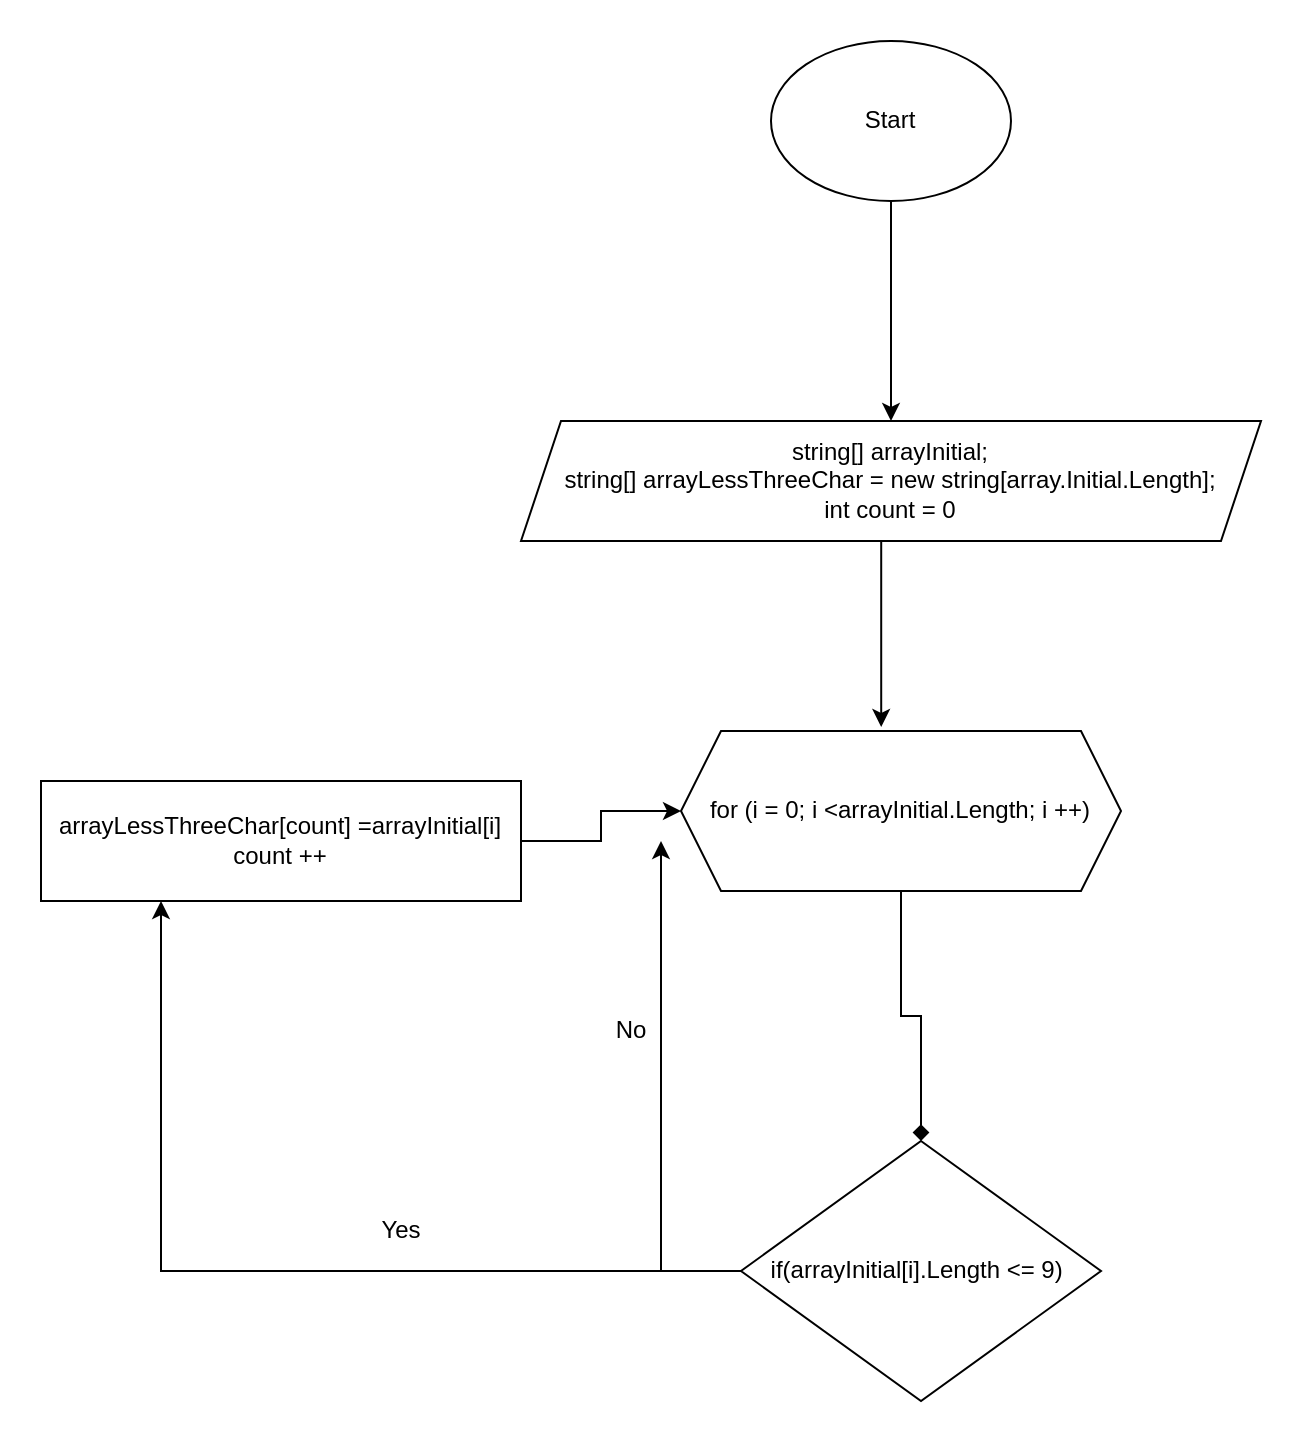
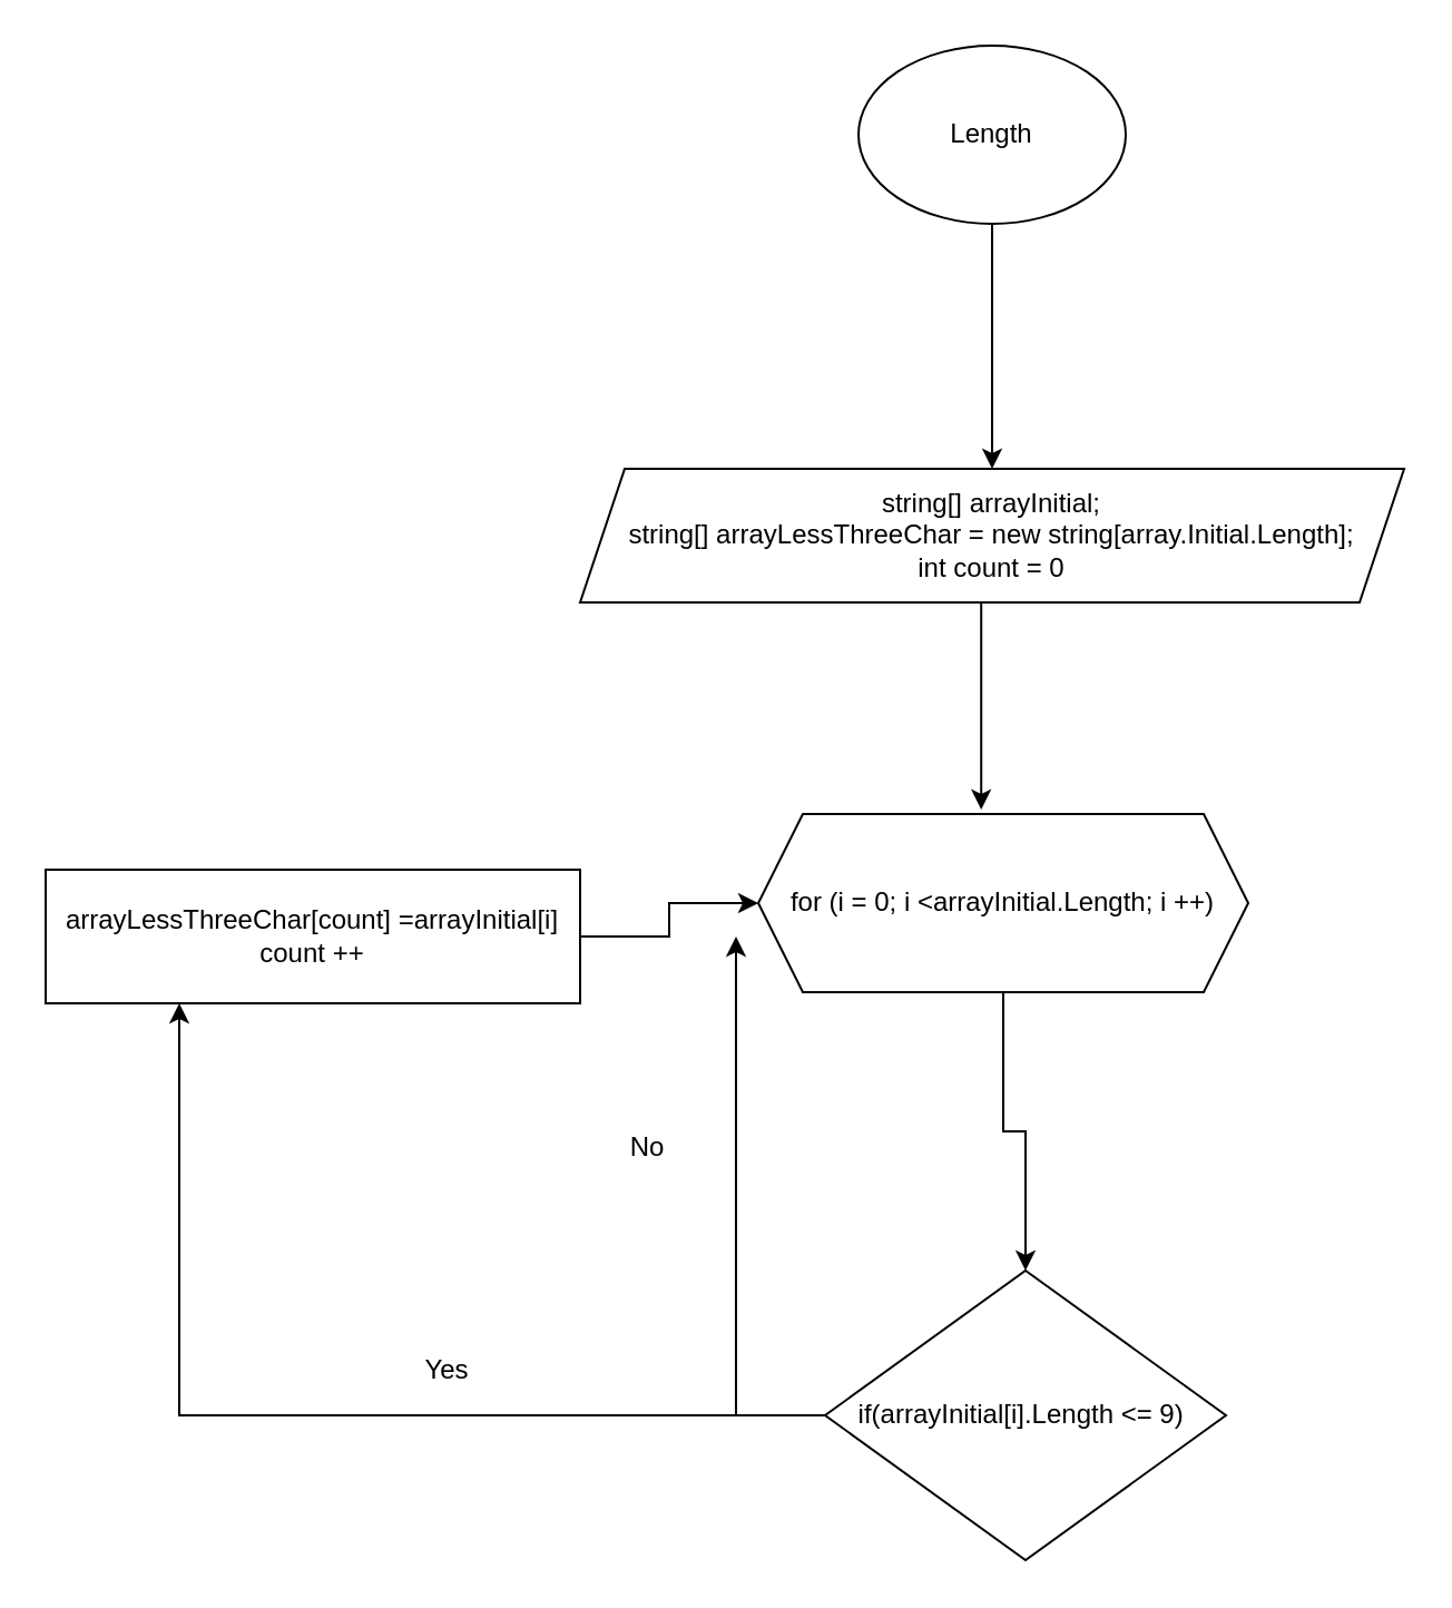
- <mxCell id="14" value="Start" style="ellipse;whiteSpace=wrap;html=1;" vertex="1" parent="1"><mxGeometry x="385" y="20" width="120" height="80" as="geometry" /></mxCell>
+ <mxCell id="14" value="Length" style="ellipse;whiteSpace=wrap;html=1;" vertex="1" parent="1"><mxGeometry x="385" y="20" width="120" height="80" as="geometry" /></mxCell>
- <mxCell id="13" value="No" style="text;html=1;align=center;verticalAlign=middle;resizable=0;points=[];autosize=1;strokeColor=none;fillColor=none;" parent="1" vertex="1"><mxGeometry x="295" y="500" width="40" height="30" as="geometry" /></mxCell>
+ <mxCell id="13" value="No" style="text;html=1;align=center;verticalAlign=middle;resizable=0;points=[];autosize=1;strokeColor=none;fillColor=none;" parent="1" vertex="1"><mxGeometry x="270" y="500" width="40" height="30" as="geometry" /></mxCell>
- <mxCell id="5" style="edgeStyle=orthogonalEdgeStyle;rounded=0;orthogonalLoop=1;jettySize=auto;html=1;endArrow=diamond;" parent="1" source="6" target="9" edge="1"><mxGeometry relative="1" as="geometry" /></mxCell>
+ <mxCell id="5" style="edgeStyle=orthogonalEdgeStyle;rounded=0;orthogonalLoop=1;jettySize=auto;html=1;" parent="1" source="6" target="9" edge="1"><mxGeometry relative="1" as="geometry" /></mxCell>
